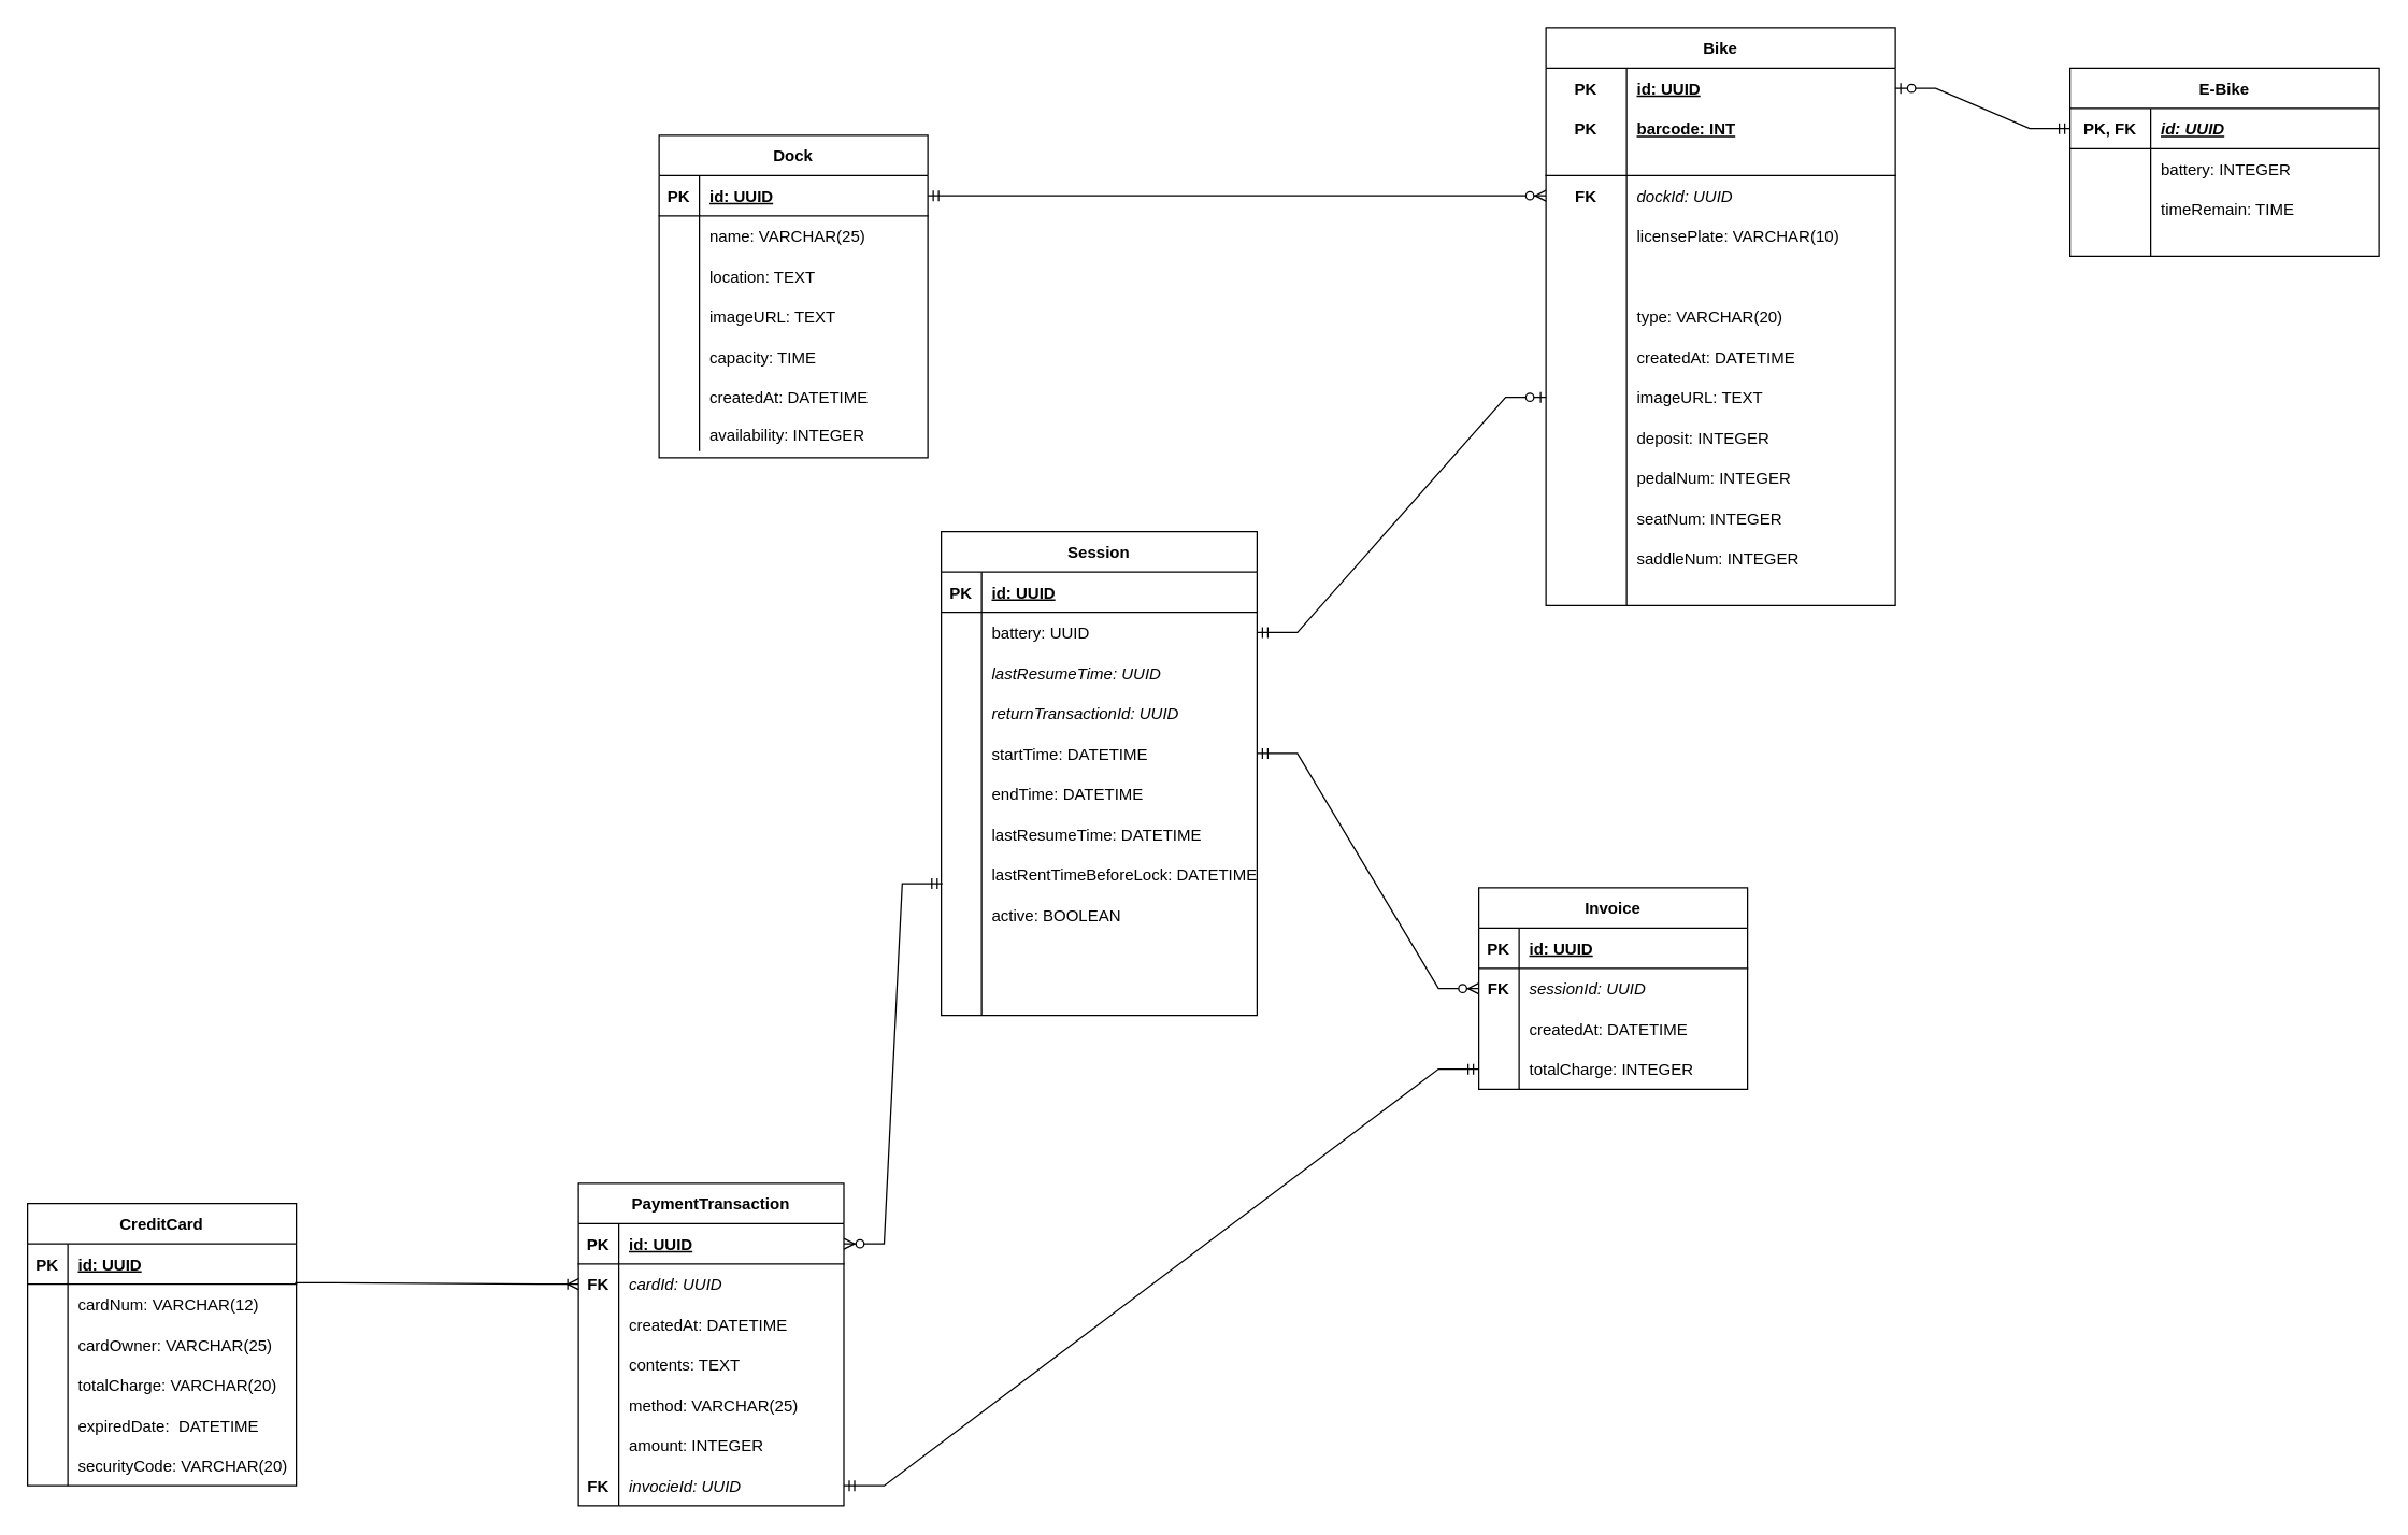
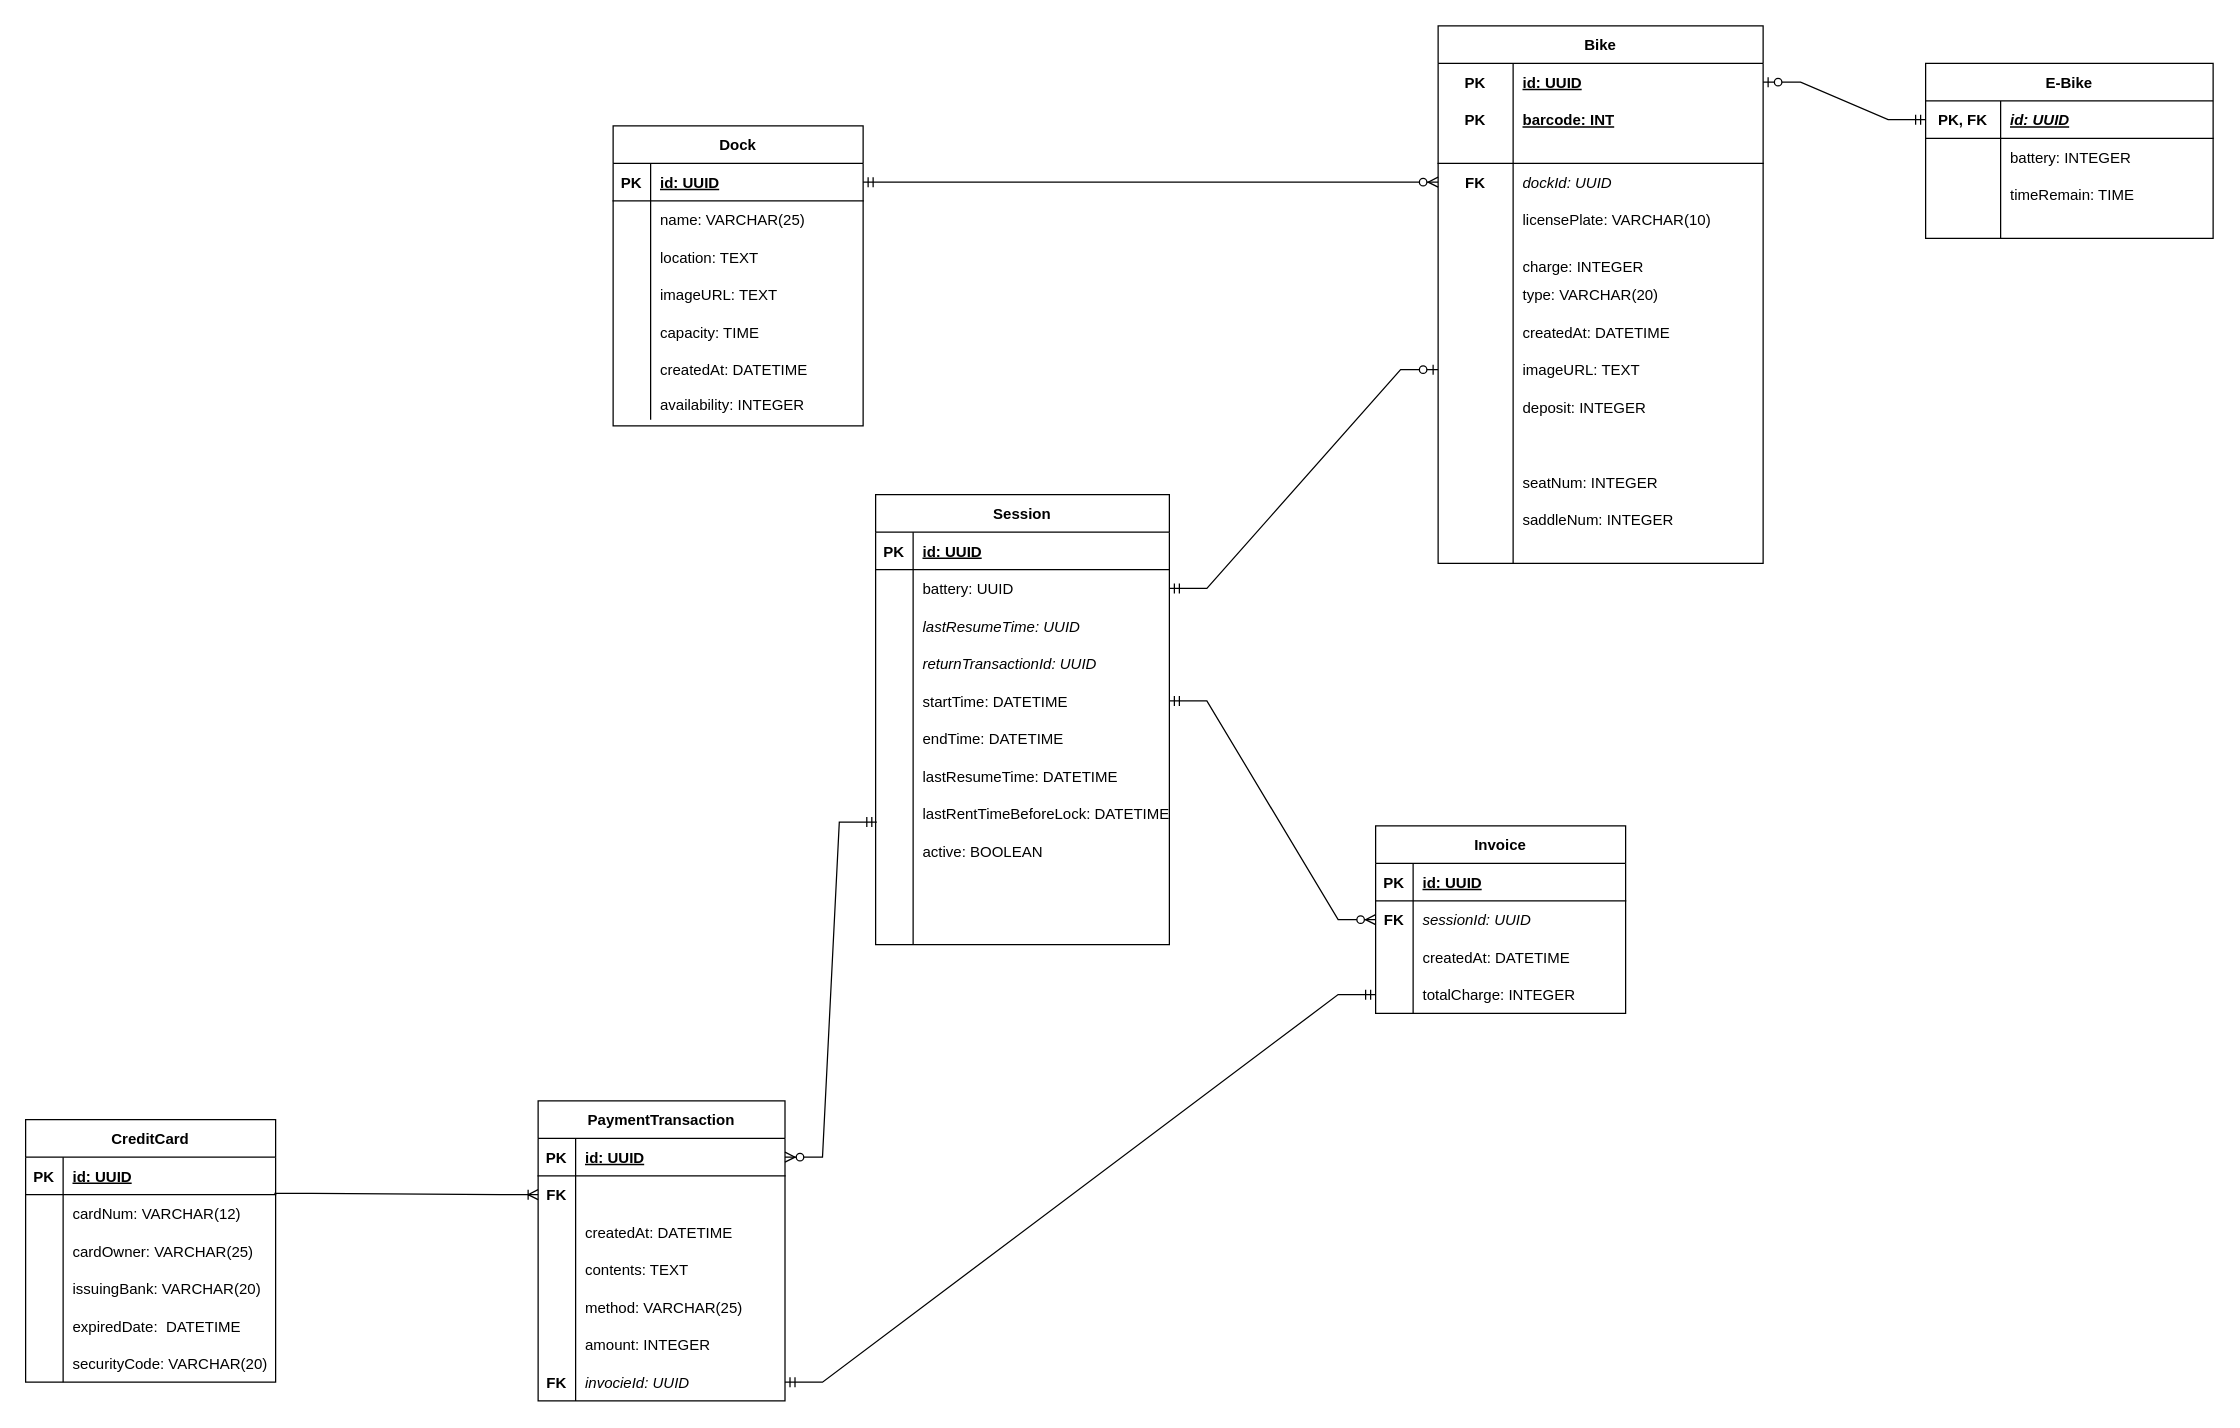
+ <mxCell id="20" value="&#10;charge: INTEGER&#10;&#10;" style="shape=partialRectangle;connectable=0;fillColor=none;top=0;left=0;bottom=0;right=0;align=left;spacingLeft=6;overflow=hidden;verticalAlign=middle;horizontal=1;" parent="18" vertex="1"><mxGeometry x="60" width="200" height="30" as="geometry"><mxRectangle width="200" height="30" as="alternateBounds" /></mxGeometry></mxCell>
- <mxCell id="35" value="pedalNum: INTEGER" style="shape=partialRectangle;connectable=0;fillColor=none;top=0;left=0;bottom=0;right=0;align=left;spacingLeft=6;overflow=hidden;" parent="33" vertex="1"><mxGeometry x="60" width="200" height="30" as="geometry"><mxRectangle width="200" height="30" as="alternateBounds" /></mxGeometry></mxCell>
- <mxCell id="133" value="cardId: UUID" style="shape=partialRectangle;connectable=0;fillColor=none;top=0;left=0;bottom=0;right=0;align=left;spacingLeft=6;overflow=hidden;fontStyle=2" parent="131" vertex="1"><mxGeometry x="30" width="167.5" height="30" as="geometry"><mxRectangle width="167.5" height="30" as="alternateBounds" /></mxGeometry></mxCell>
- <mxCell id="161" value="totalCharge: VARCHAR(20)" style="shape=partialRectangle;connectable=0;fillColor=none;top=0;left=0;bottom=0;right=0;align=left;spacingLeft=6;overflow=hidden;" parent="159" vertex="1"><mxGeometry x="30" width="170" height="30" as="geometry"><mxRectangle width="170" height="30" as="alternateBounds" /></mxGeometry></mxCell>
+ <mxCell id="161" value="issuingBank: VARCHAR(20)" style="shape=partialRectangle;connectable=0;fillColor=none;top=0;left=0;bottom=0;right=0;align=left;spacingLeft=6;overflow=hidden;" parent="159" vertex="1"><mxGeometry x="30" width="170" height="30" as="geometry"><mxRectangle width="170" height="30" as="alternateBounds" /></mxGeometry></mxCell>
